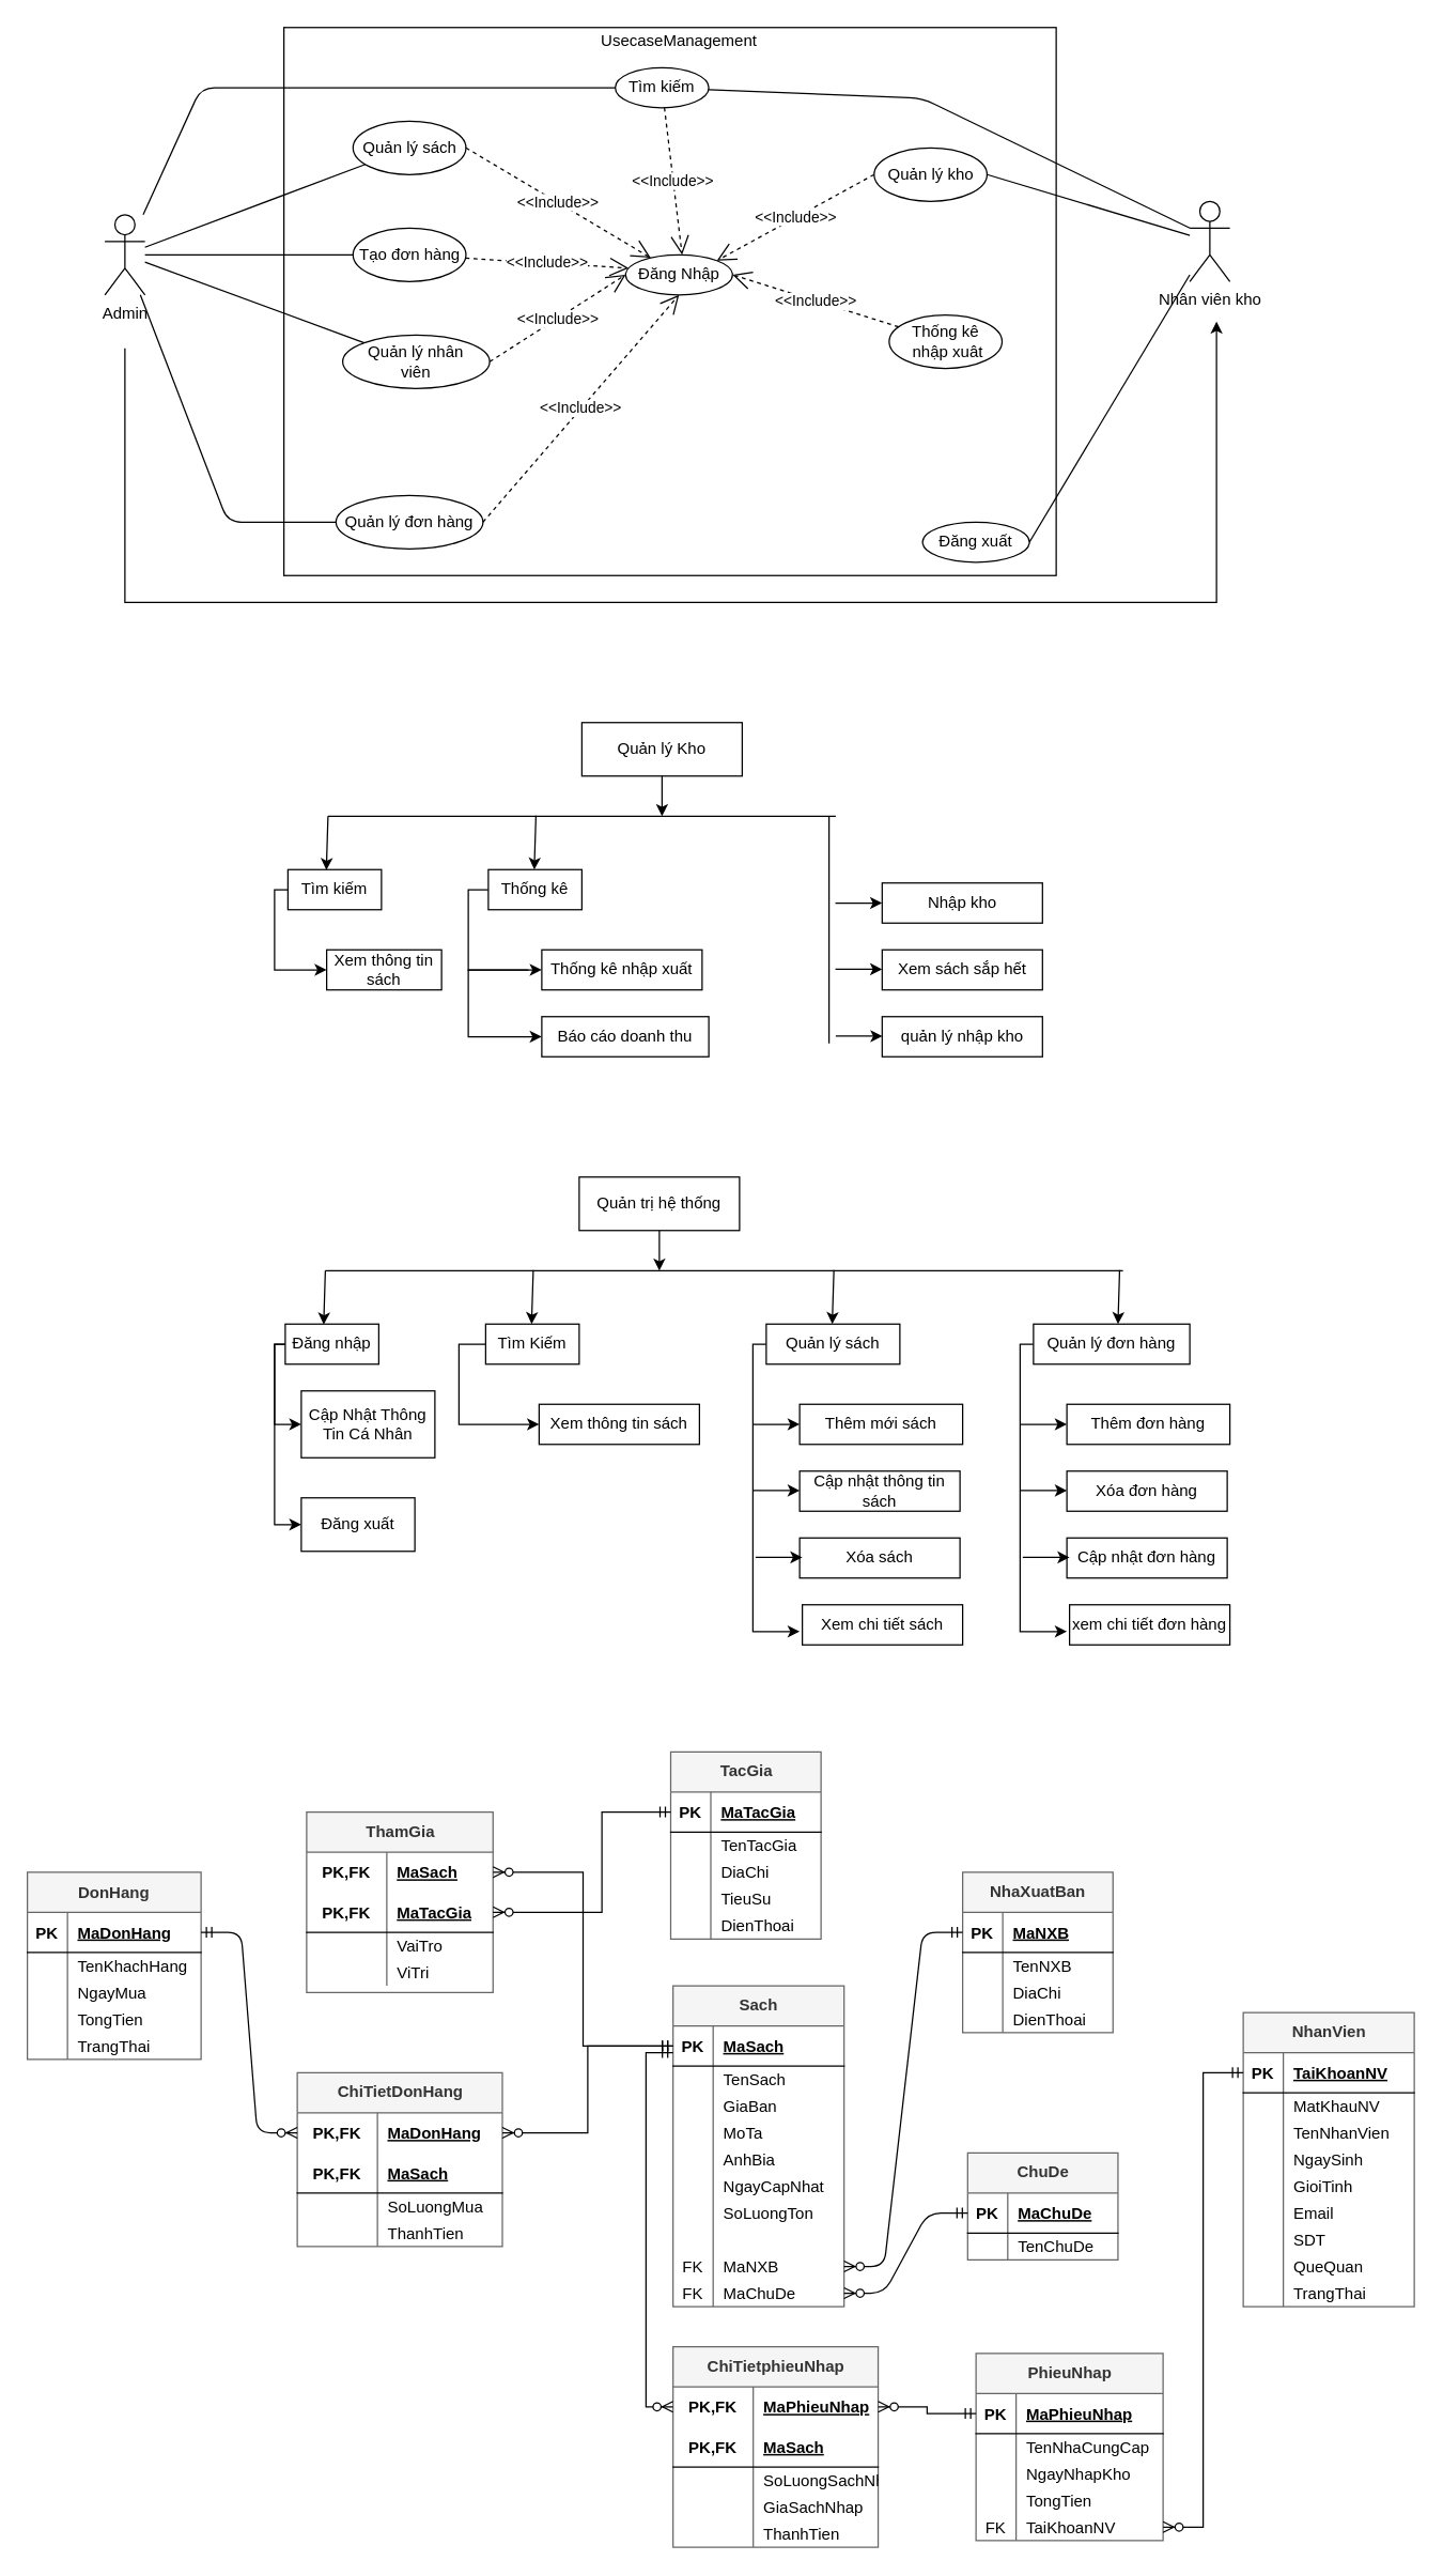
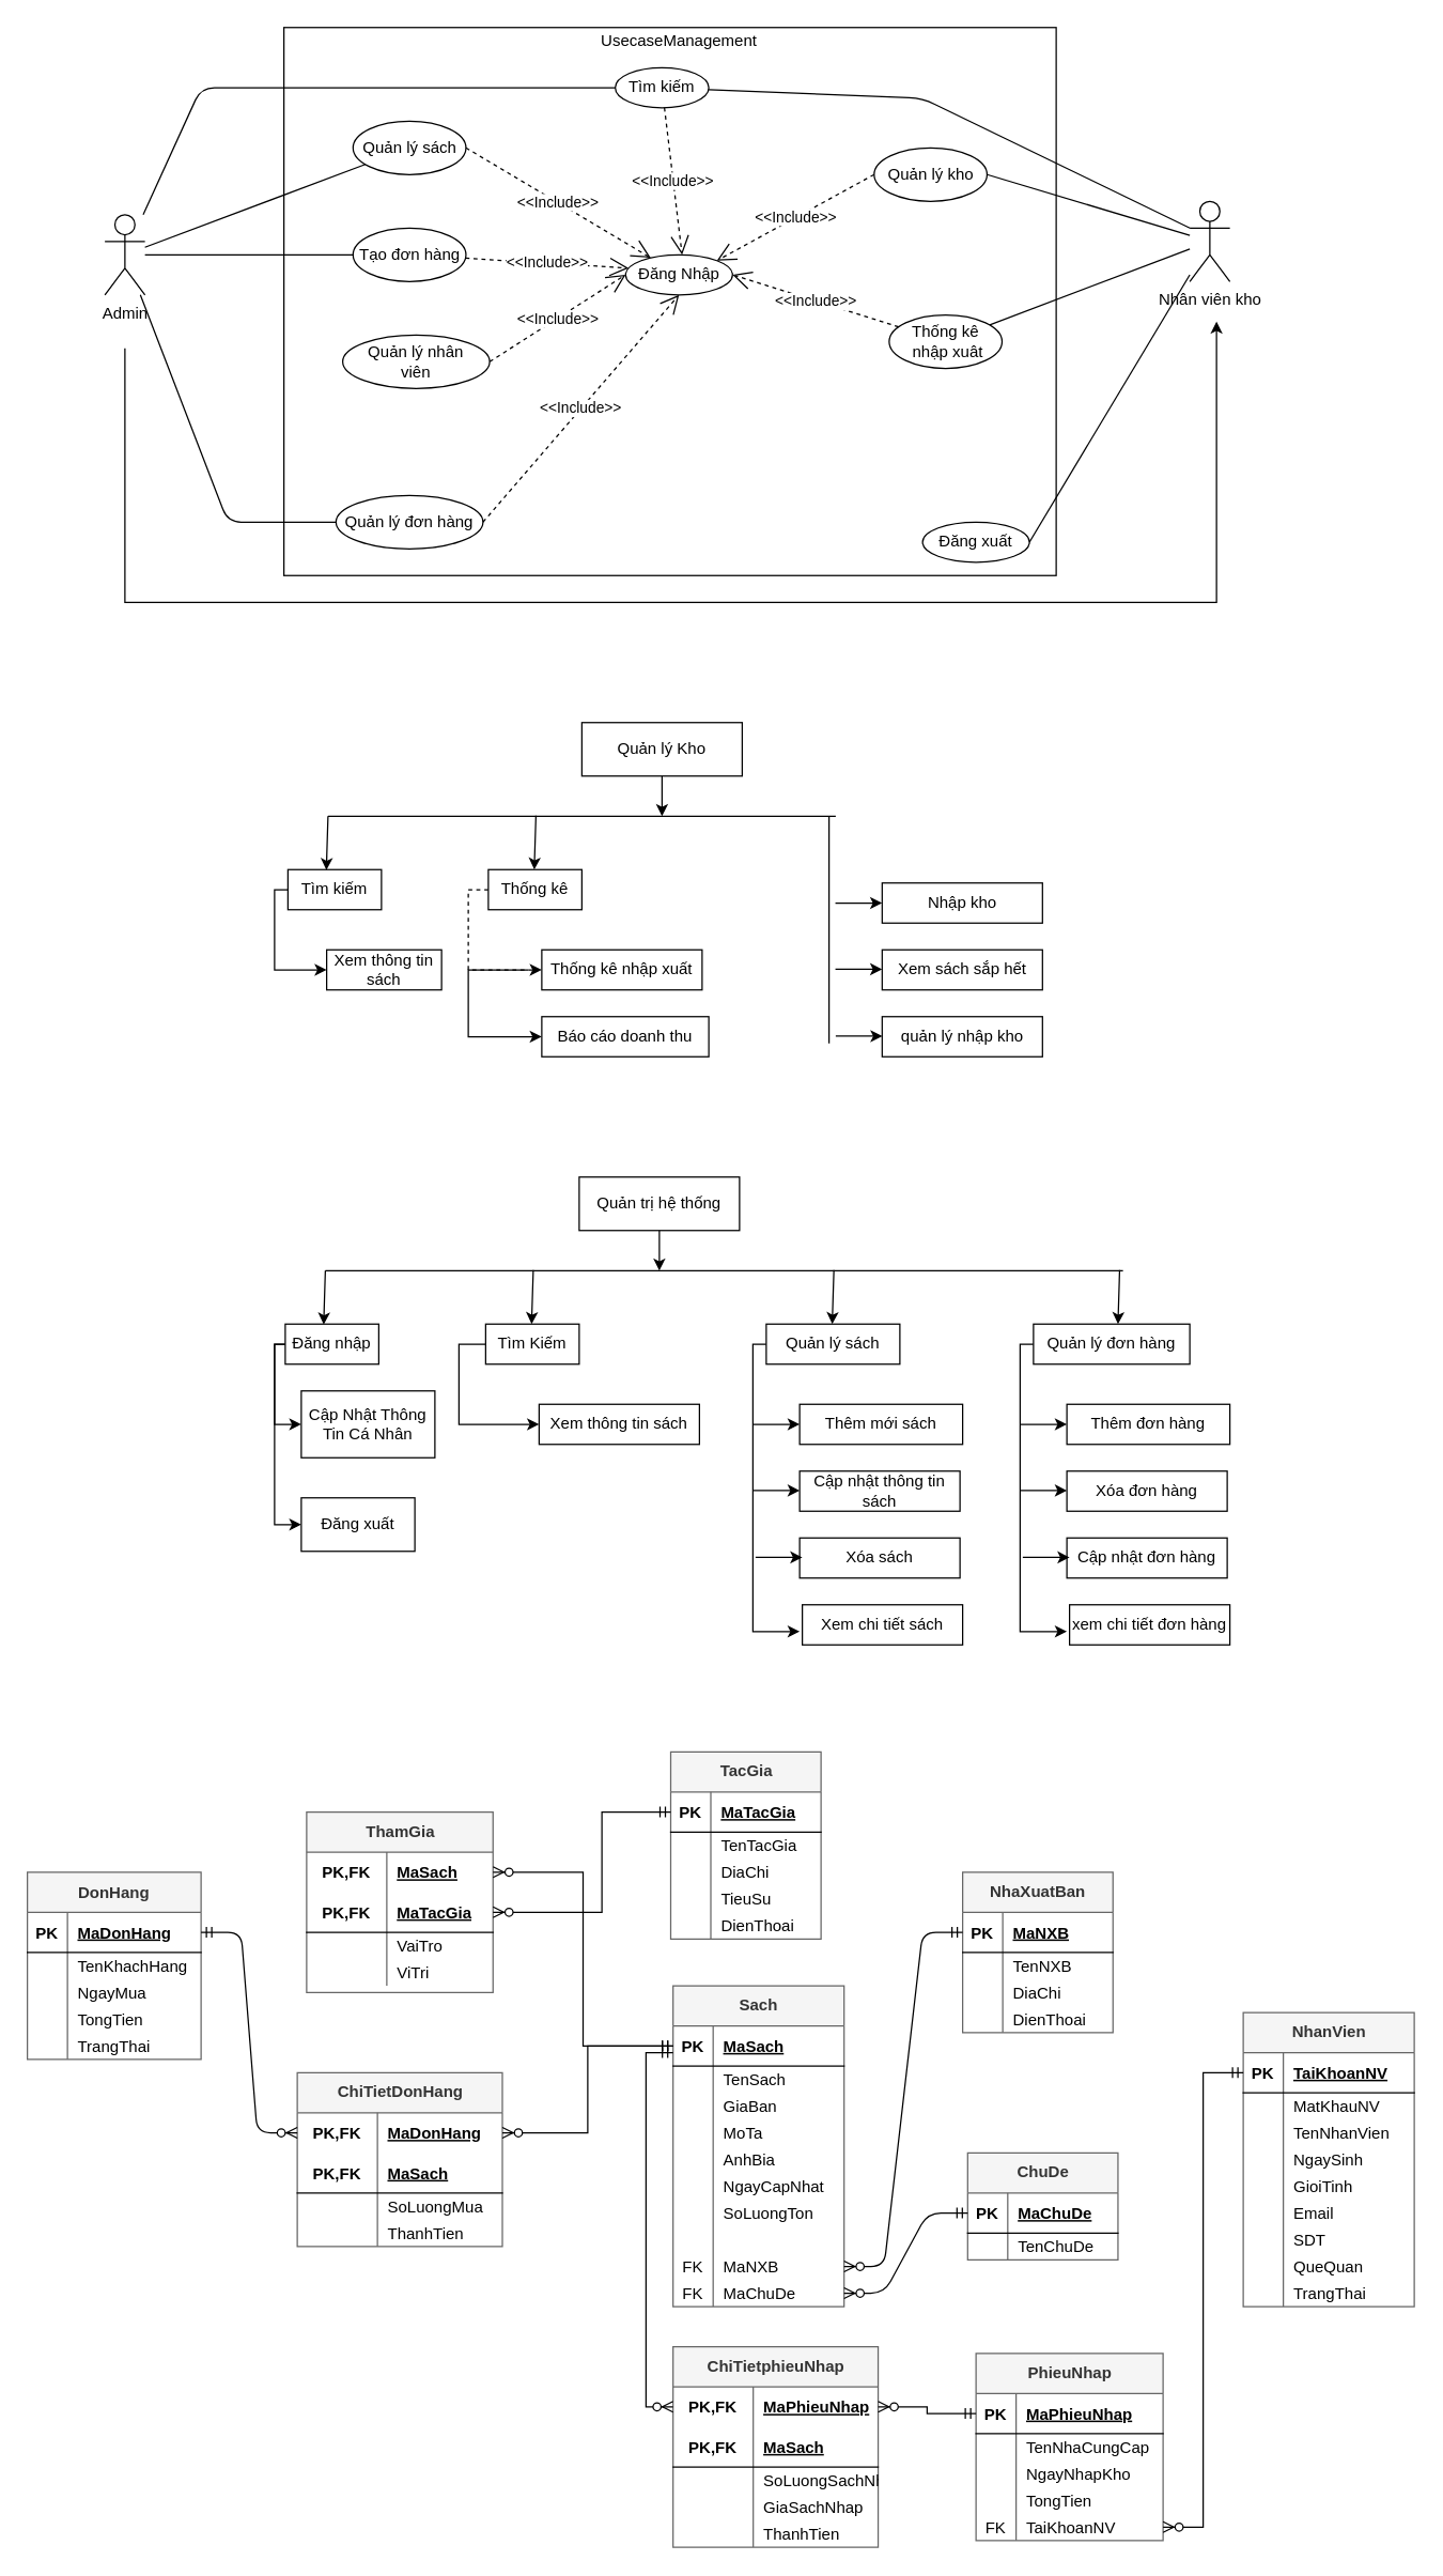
+ <mxCell id="196" value="" style="endArrow=none;html=1;" parent="1" source="190" target="182" edge="1"><mxGeometry width="50" height="50" relative="1" as="geometry"><mxPoint x="748.25" y="140" as="sourcePoint" /><mxPoint x="910" y="130.849" as="targetPoint" /></mxGeometry></mxCell>
- <mxCell id="193" value="" style="endArrow=none;html=1;entryX=0;entryY=0;entryDx=0;entryDy=0;" parent="1" source="181" target="187" edge="1"><mxGeometry width="50" height="50" relative="1" as="geometry"><mxPoint x="128" y="169.303" as="sourcePoint" /><mxPoint x="286.202" y="161.956" as="targetPoint" /></mxGeometry></mxCell>
- <mxCell id="211" style="edgeStyle=orthogonalEdgeStyle;rounded=0;orthogonalLoop=1;jettySize=auto;html=1;entryX=0;entryY=0.5;entryDx=0;entryDy=0;" parent="1" source="212" target="218" edge="1"><mxGeometry relative="1" as="geometry"><Array as="points"><mxPoint x="350" y="665" /><mxPoint x="350" y="725" /></Array></mxGeometry></mxCell>
+ <mxCell id="211" style="edgeStyle=orthogonalEdgeStyle;rounded=0;orthogonalLoop=1;jettySize=auto;html=1;entryX=0;entryY=0.5;entryDx=0;entryDy=0;dashed=1;" parent="1" source="212" target="218" edge="1"><mxGeometry relative="1" as="geometry"><Array as="points"><mxPoint x="350" y="665" /><mxPoint x="350" y="725" /></Array></mxGeometry></mxCell>
